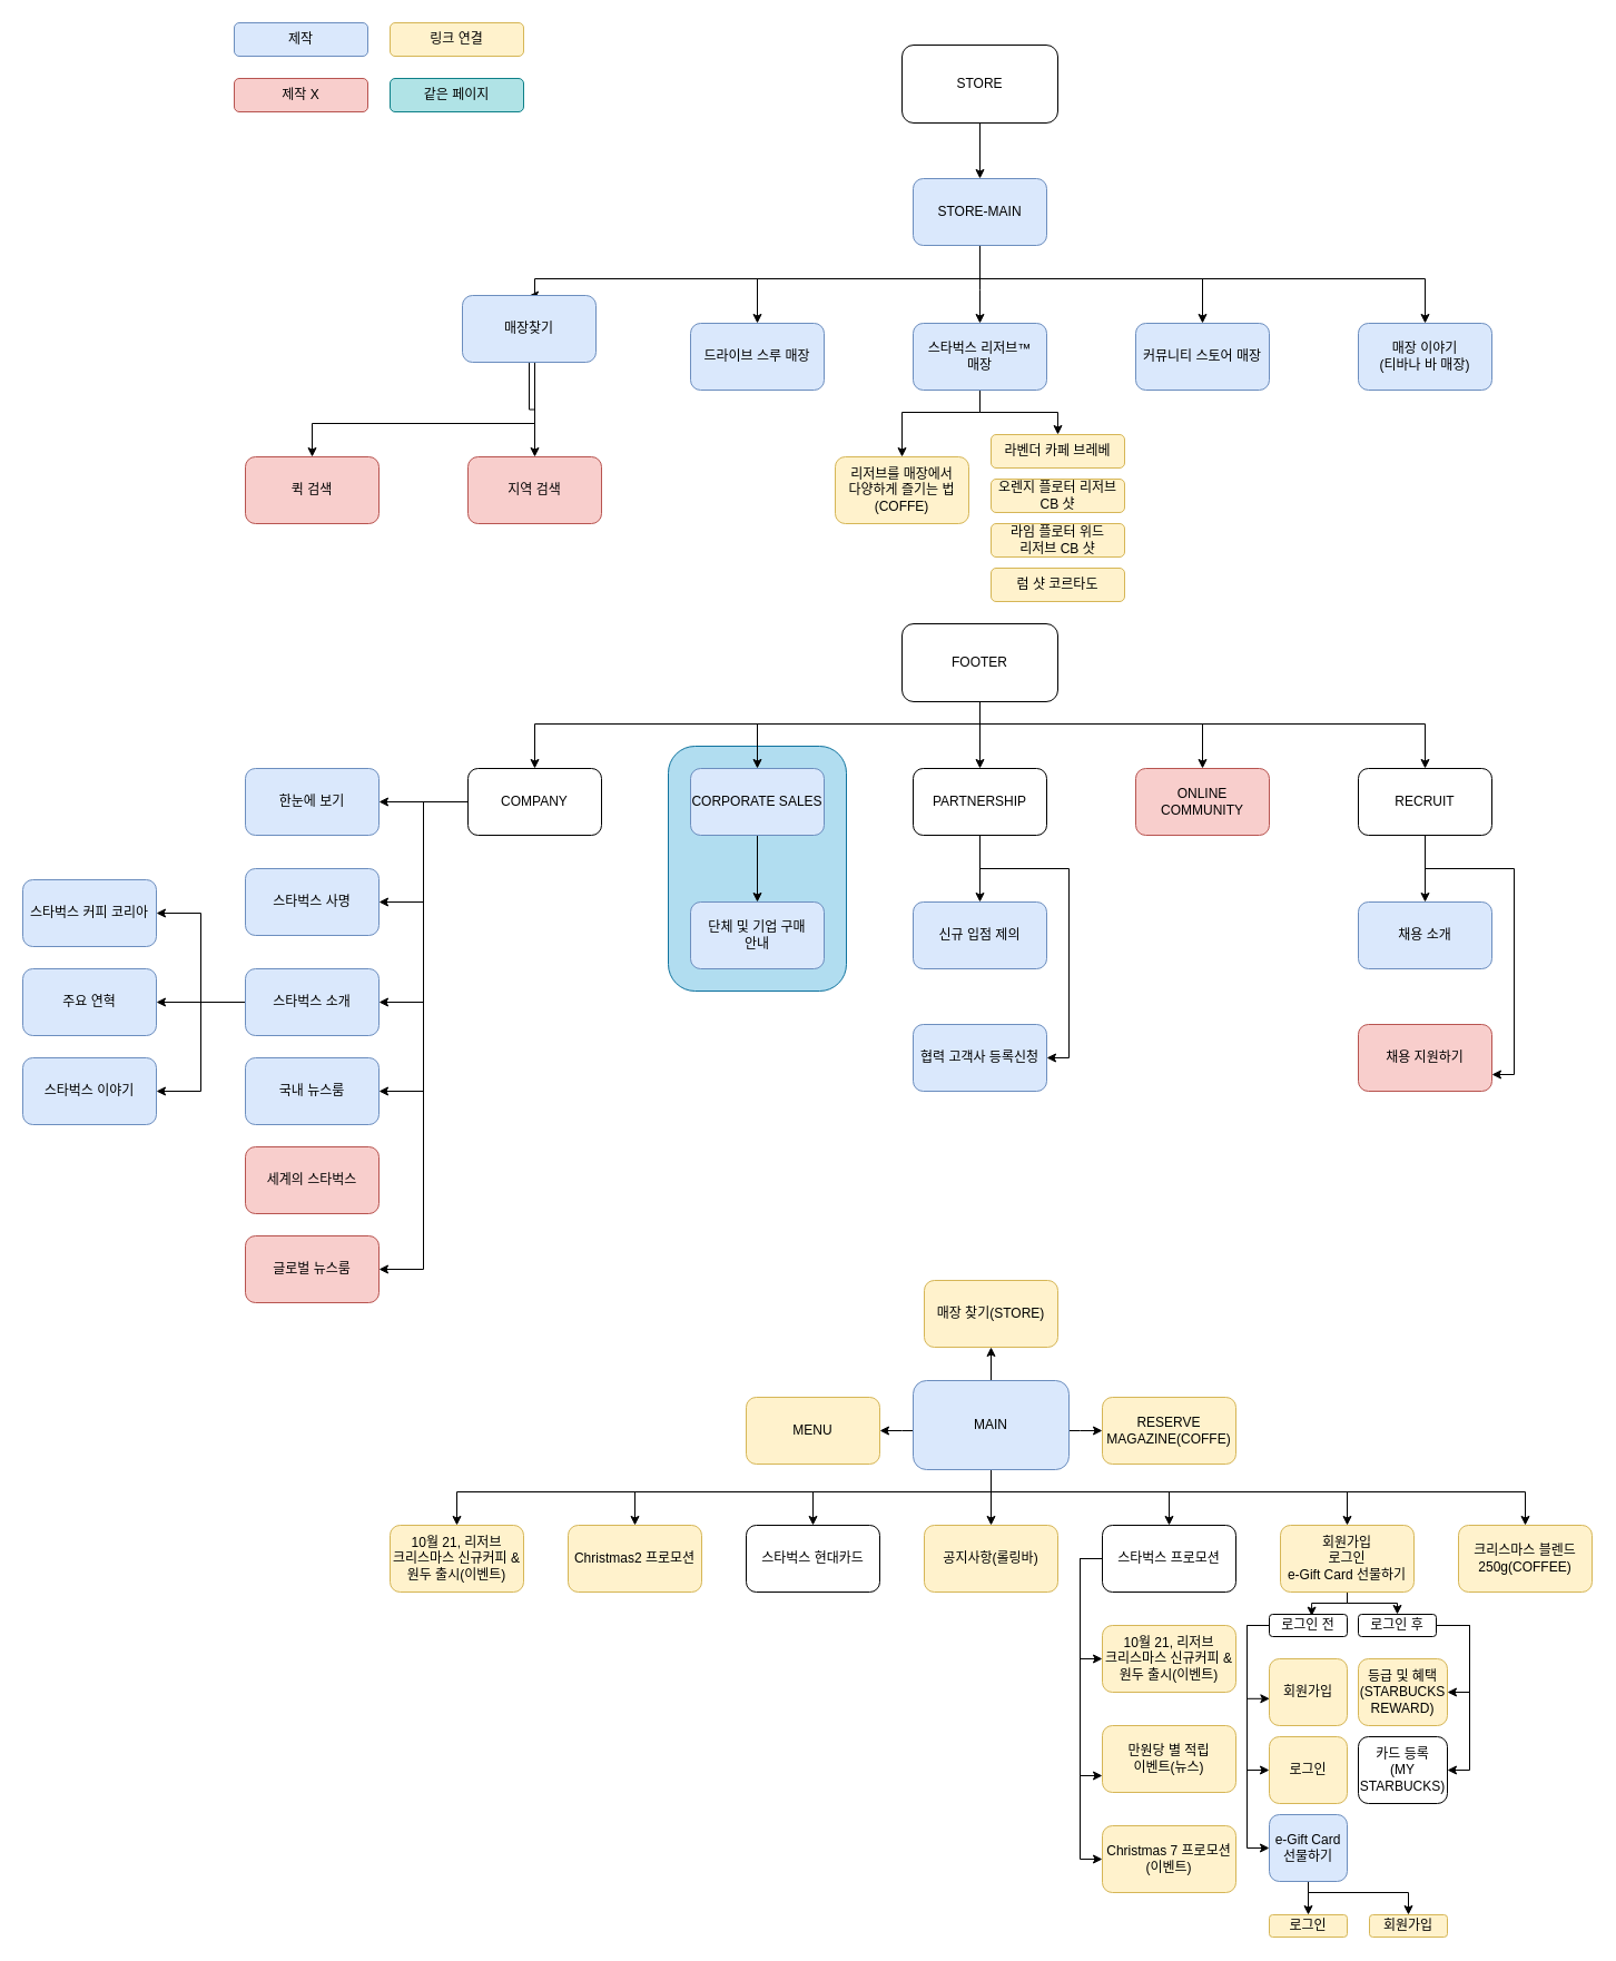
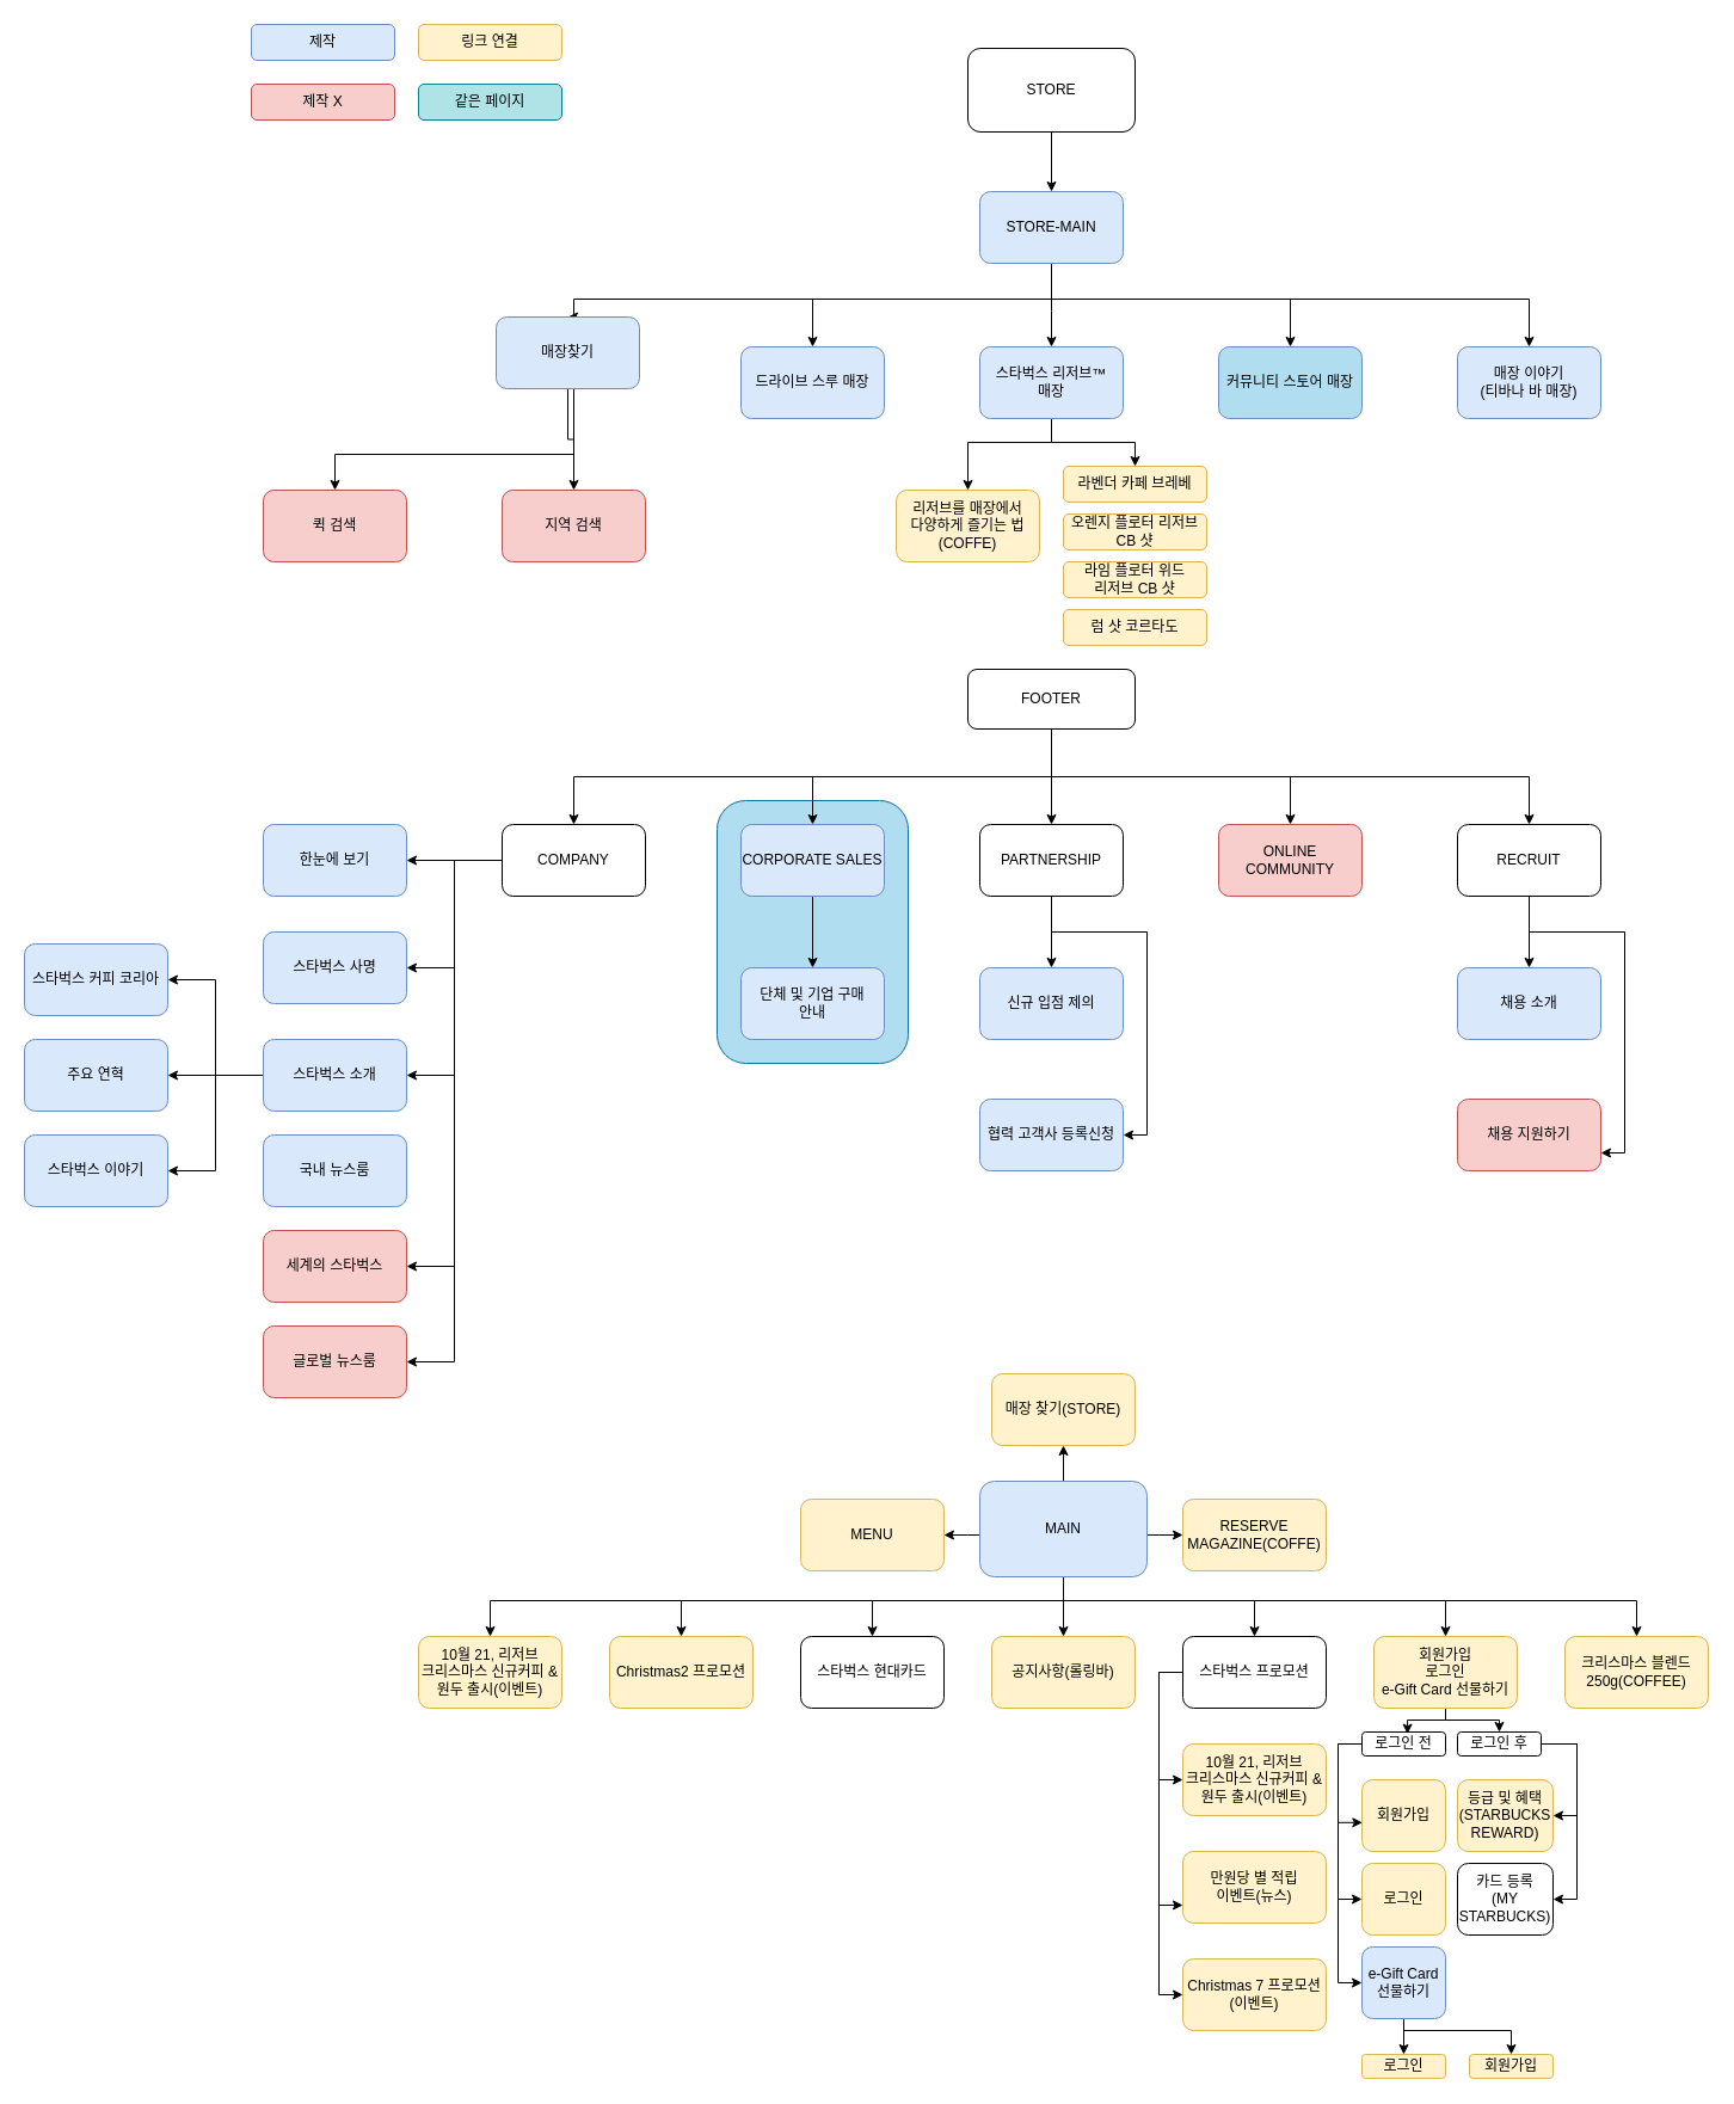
- <mxCell id="16" value="커뮤니티 스토어 매장" style="rounded=1;whiteSpace=wrap;html=1;fillColor=#dae8fc;strokeColor=#6c8ebf;" parent="1" vertex="1"><mxGeometry x="1020" y="290" width="120" height="60" as="geometry" /></mxCell>
+ <mxCell id="16" value="커뮤니티 스토어 매장" style="rounded=1;whiteSpace=wrap;html=1;fillColor=#b1ddf0;strokeColor=#6c8ebf;" parent="1" vertex="1"><mxGeometry x="1020" y="290" width="120" height="60" as="geometry" /></mxCell>
- <mxCell id="29" value="FOOTER" style="rounded=1;whiteSpace=wrap;html=1;" parent="1" vertex="1"><mxGeometry x="810" y="560" width="140" height="70" as="geometry" /></mxCell>
+ <mxCell id="29" value="FOOTER" style="rounded=1;whiteSpace=wrap;html=1;" parent="1" vertex="1"><mxGeometry x="810" y="560" width="140" height="50" as="geometry" /></mxCell>
- <mxCell id="39" style="edgeStyle=orthogonalEdgeStyle;rounded=0;orthogonalLoop=1;jettySize=auto;html=1;entryX=1;entryY=0.5;entryDx=0;entryDy=0;" edge="1" parent="1" source="42" target="49"><mxGeometry relative="1" as="geometry" /></mxCell>
+ <mxCell id="40" style="edgeStyle=orthogonalEdgeStyle;rounded=0;orthogonalLoop=1;jettySize=auto;html=1;entryX=1;entryY=0.5;entryDx=0;entryDy=0;" edge="1" parent="1" source="42" target="48"><mxGeometry relative="1" as="geometry" /></mxCell>
